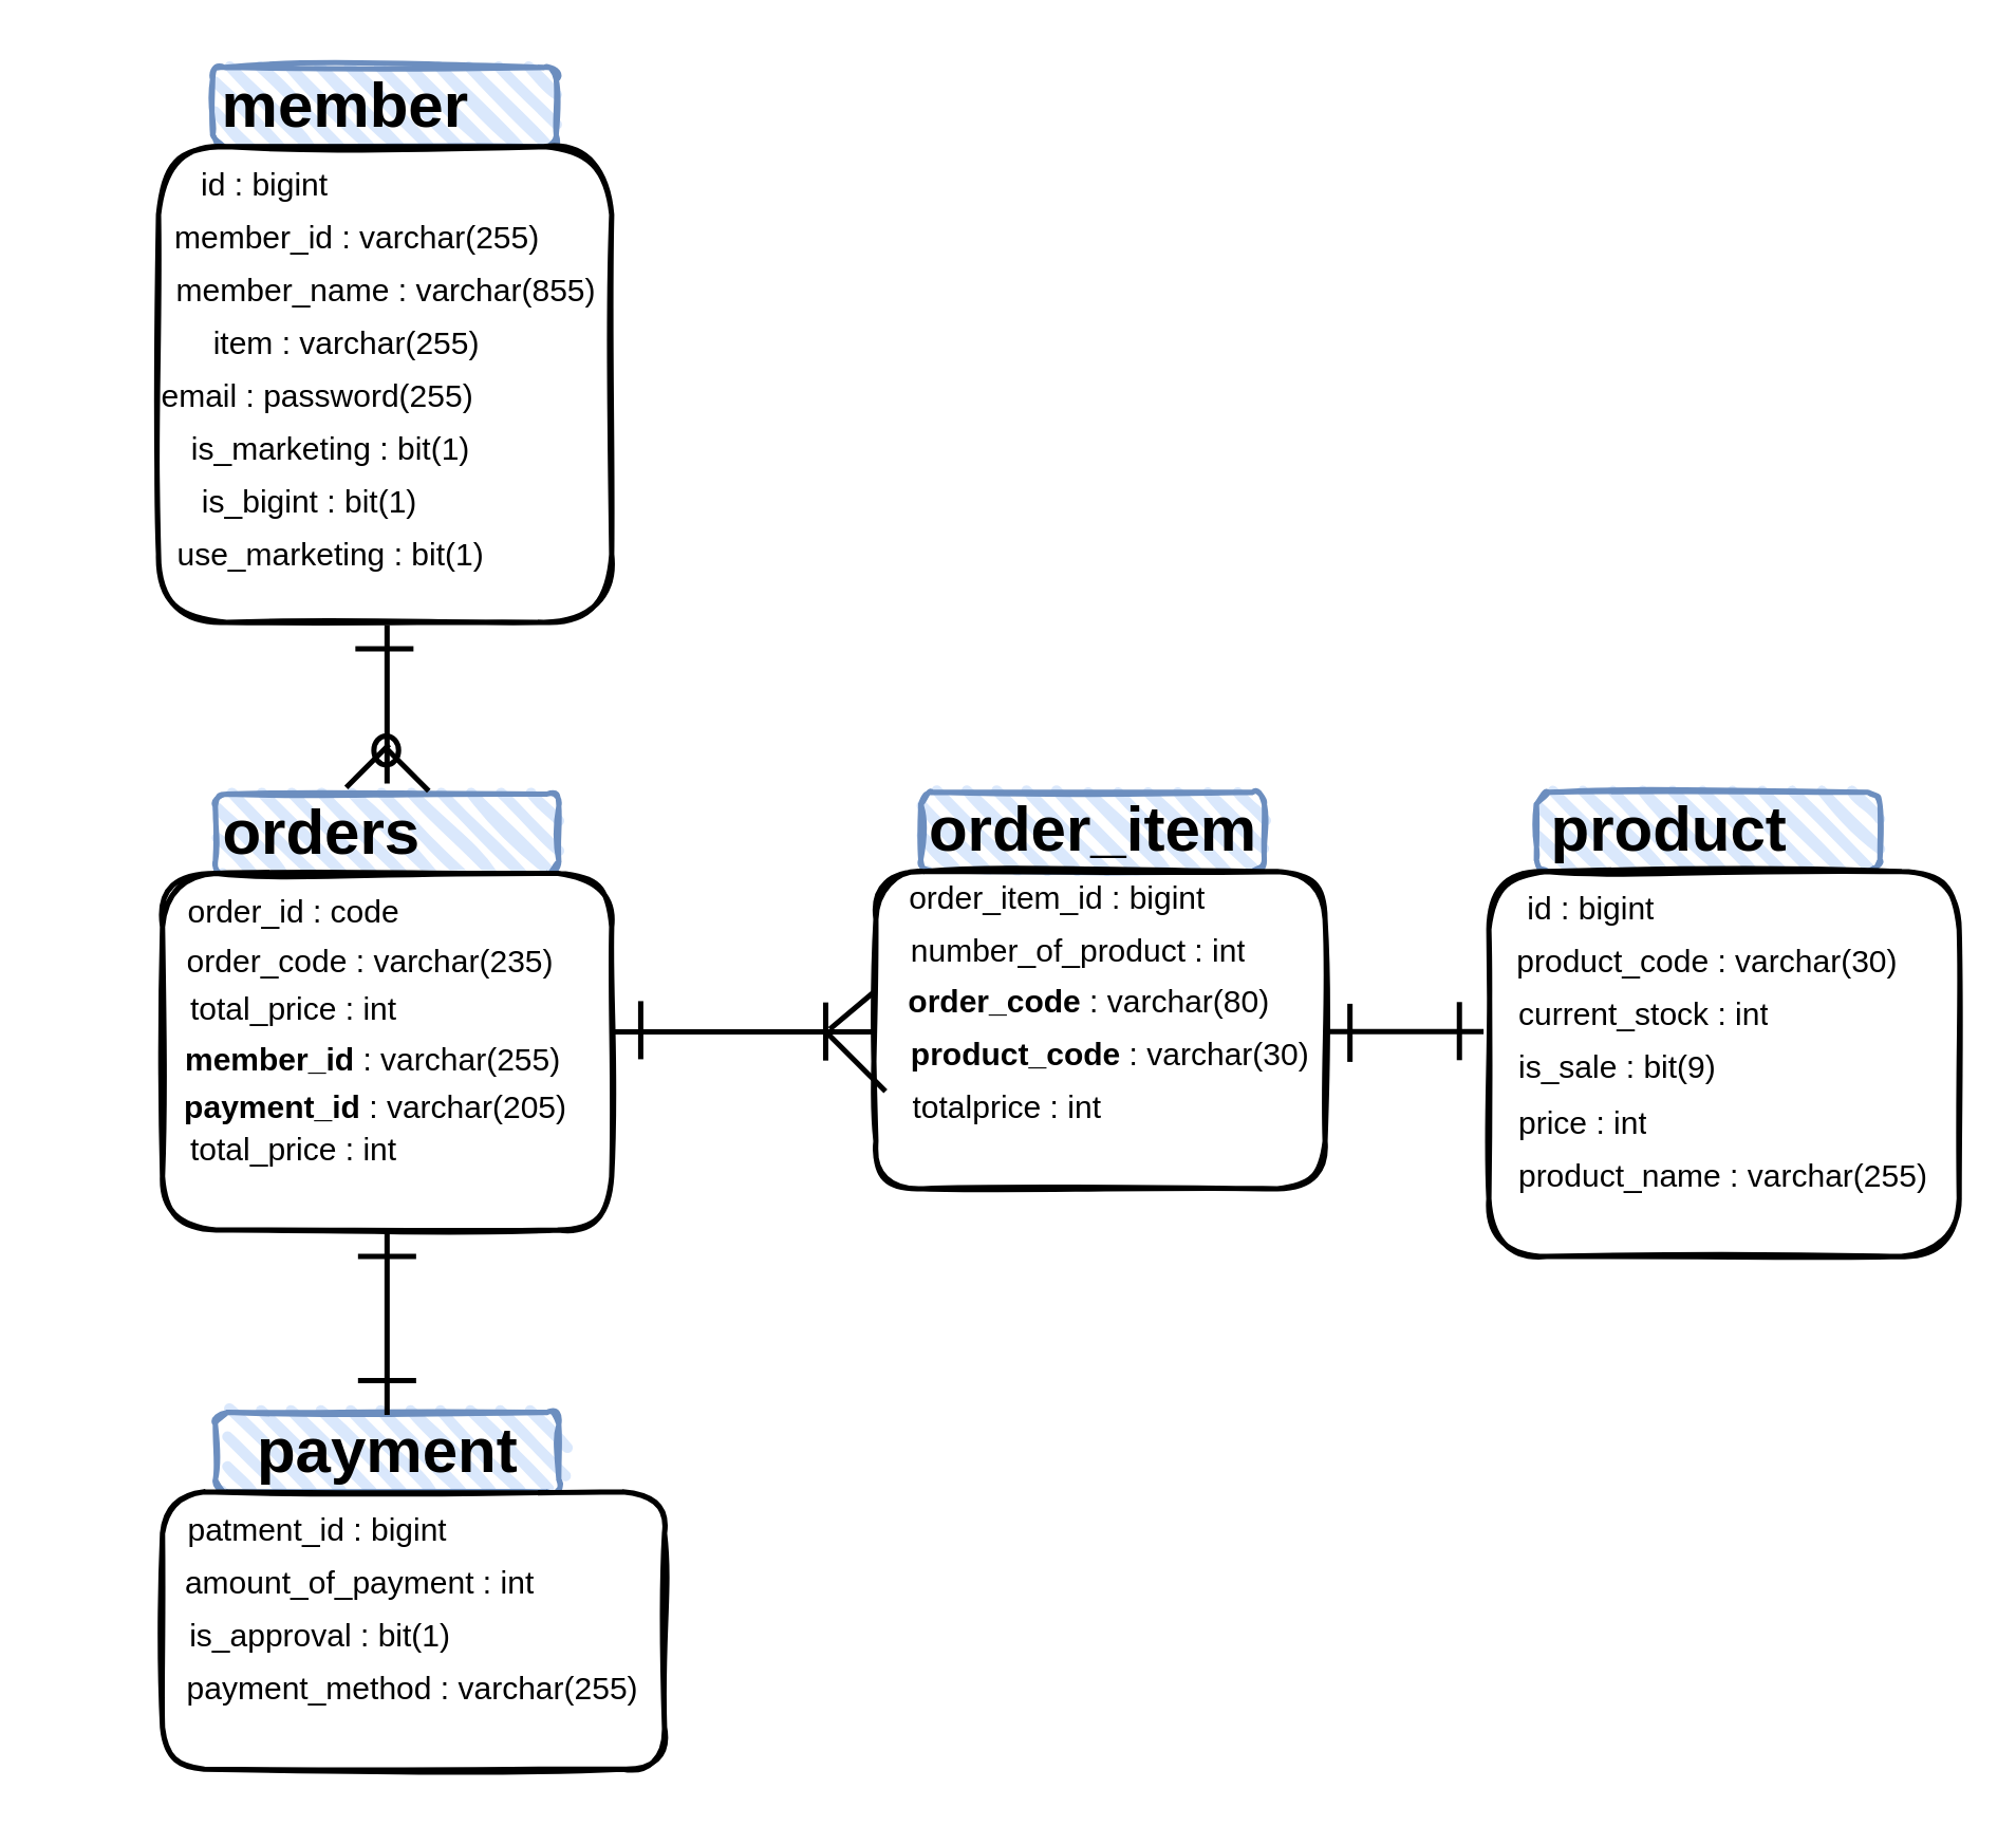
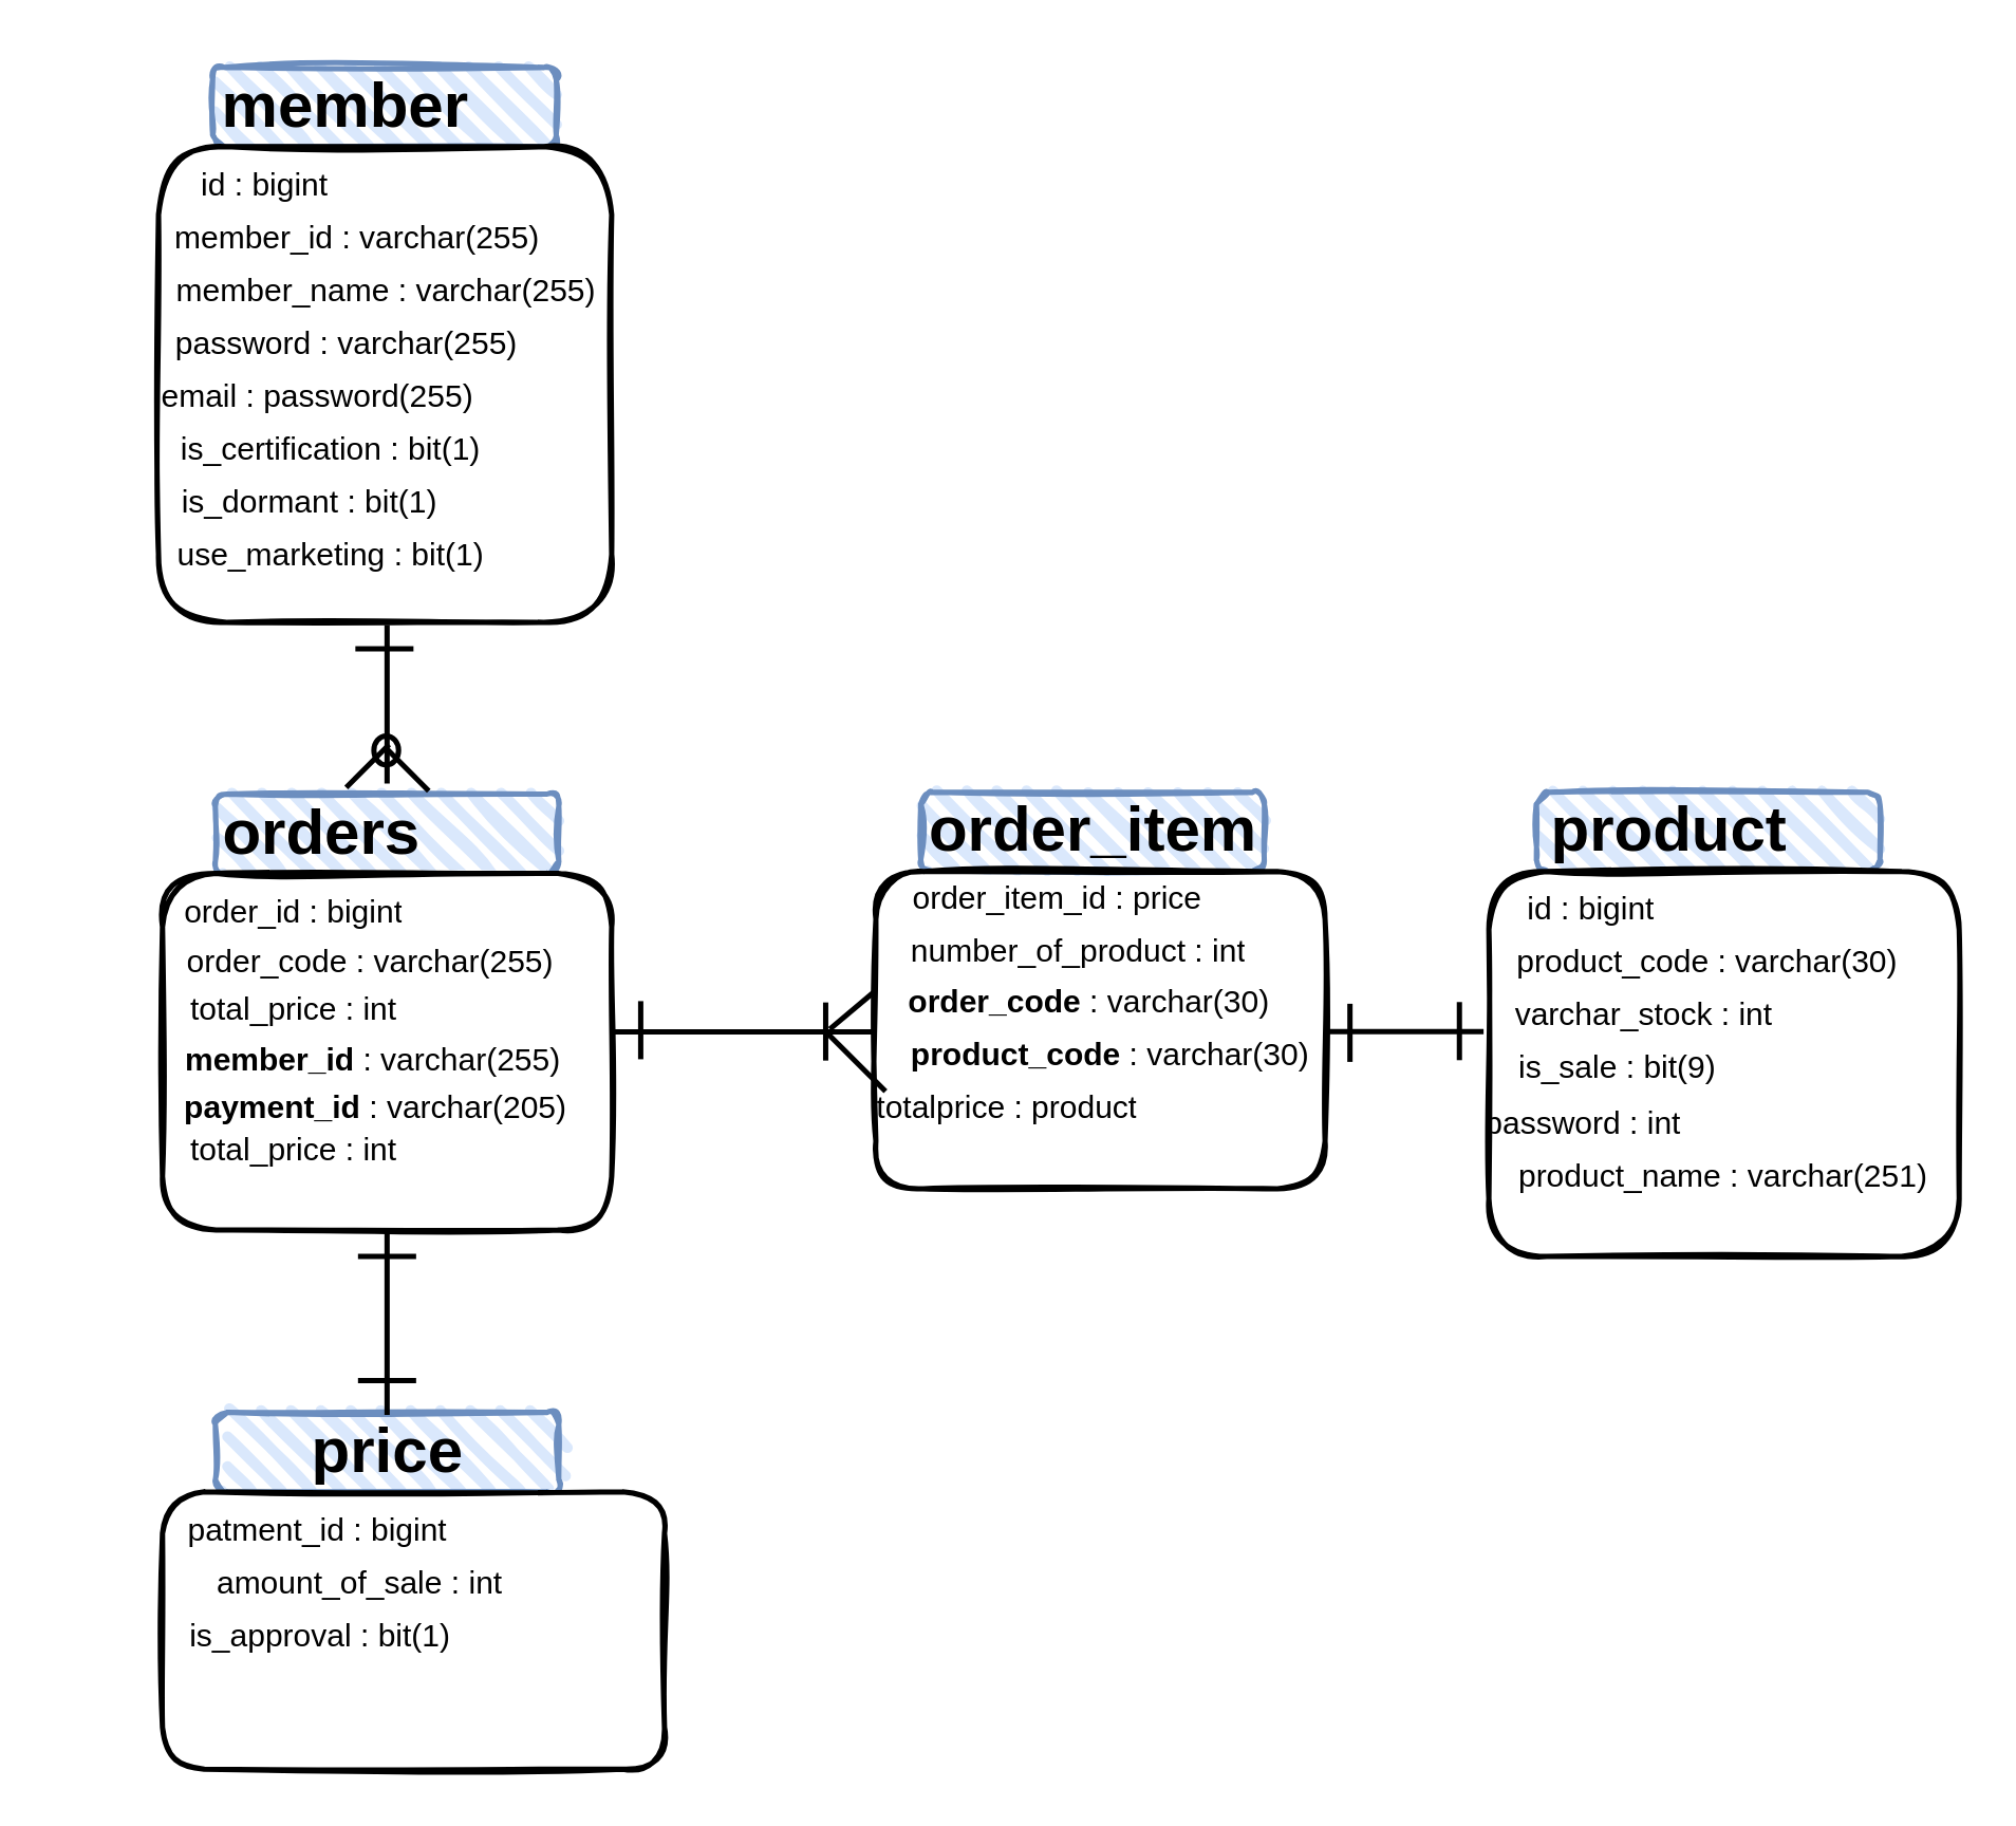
- <mxCell id="38" value="member_name : varchar(855)" style="text;html=1;strokeColor=none;fillColor=none;align=center;verticalAlign=middle;whiteSpace=wrap;overflow=hidden;" vertex="1" parent="1"><mxGeometry x="56" y="100" width="180" height="20" as="geometry" /></mxCell>
+ <mxCell id="38" value="member_name : varchar(255)" style="text;html=1;strokeColor=none;fillColor=none;align=center;verticalAlign=middle;whiteSpace=wrap;overflow=hidden;" vertex="1" parent="1"><mxGeometry x="56" y="100" width="180" height="20" as="geometry" /></mxCell>
- <mxCell id="39" value="item :&amp;nbsp;varchar(255)" style="text;html=1;strokeColor=none;fillColor=none;align=center;verticalAlign=middle;whiteSpace=wrap;overflow=hidden;" vertex="1" parent="1"><mxGeometry x="51" y="120" width="160" height="20" as="geometry" /></mxCell>
+ <mxCell id="39" value="password :&amp;nbsp;varchar(255)" style="text;html=1;strokeColor=none;fillColor=none;align=center;verticalAlign=middle;whiteSpace=wrap;overflow=hidden;" vertex="1" parent="1"><mxGeometry x="51" y="120" width="160" height="20" as="geometry" /></mxCell>
- <mxCell id="35" value="is_marketing : bit(1)" style="text;html=1;strokeColor=none;fillColor=none;align=center;verticalAlign=middle;whiteSpace=wrap;overflow=hidden;" vertex="1" parent="1"><mxGeometry x="45" y="160" width="160" height="20" as="geometry" /></mxCell>
+ <mxCell id="35" value="is_certification : bit(1)" style="text;html=1;strokeColor=none;fillColor=none;align=center;verticalAlign=middle;whiteSpace=wrap;overflow=hidden;" vertex="1" parent="1"><mxGeometry x="45" y="160" width="160" height="20" as="geometry" /></mxCell>
- <mxCell id="36" value="is_bigint : bit(1)" style="text;html=1;strokeColor=none;fillColor=none;align=center;verticalAlign=middle;whiteSpace=wrap;overflow=hidden;" vertex="1" parent="1"><mxGeometry x="37" y="180" width="160" height="20" as="geometry" /></mxCell>
+ <mxCell id="36" value="is_dormant : bit(1)" style="text;html=1;strokeColor=none;fillColor=none;align=center;verticalAlign=middle;whiteSpace=wrap;overflow=hidden;" vertex="1" parent="1"><mxGeometry x="37" y="180" width="160" height="20" as="geometry" /></mxCell>
- <mxCell id="43" value="order_item_id : bigint" style="text;html=1;strokeColor=none;fillColor=none;align=center;verticalAlign=middle;whiteSpace=wrap;overflow=hidden;" vertex="1" parent="1"><mxGeometry x="320" y="330" width="160" height="20" as="geometry" /></mxCell>
+ <mxCell id="43" value="order_item_id : price" style="text;html=1;strokeColor=none;fillColor=none;align=center;verticalAlign=middle;whiteSpace=wrap;overflow=hidden;" vertex="1" parent="1"><mxGeometry x="320" y="330" width="160" height="20" as="geometry" /></mxCell>
- <mxCell id="41" value="order_id : code" style="text;html=1;strokeColor=none;fillColor=none;align=center;verticalAlign=middle;whiteSpace=wrap;overflow=hidden;" vertex="1" parent="1"><mxGeometry x="31" y="335" width="160" height="20" as="geometry" /></mxCell>
+ <mxCell id="41" value="order_id : bigint" style="text;html=1;strokeColor=none;fillColor=none;align=center;verticalAlign=middle;whiteSpace=wrap;overflow=hidden;" vertex="1" parent="1"><mxGeometry x="31" y="335" width="160" height="20" as="geometry" /></mxCell>
- <mxCell id="45" value="order_code : varchar(235)" style="text;html=1;strokeColor=none;fillColor=none;align=center;verticalAlign=middle;whiteSpace=wrap;overflow=hidden;" vertex="1" parent="1"><mxGeometry x="59.5" y="354.35" width="160" height="20" as="geometry" /></mxCell>
+ <mxCell id="45" value="order_code : varchar(255)" style="text;html=1;strokeColor=none;fillColor=none;align=center;verticalAlign=middle;whiteSpace=wrap;overflow=hidden;" vertex="1" parent="1"><mxGeometry x="59.5" y="354.35" width="160" height="20" as="geometry" /></mxCell>
- <mxCell id="53" value="&lt;b&gt;order_code&lt;/b&gt; : varchar(80)" style="text;html=1;strokeColor=none;fillColor=none;align=center;verticalAlign=middle;whiteSpace=wrap;overflow=hidden;" vertex="1" parent="1"><mxGeometry x="332" y="369.35" width="160" height="20" as="geometry" /></mxCell>
+ <mxCell id="53" value="&lt;b&gt;order_code&lt;/b&gt; : varchar(30)" style="text;html=1;strokeColor=none;fillColor=none;align=center;verticalAlign=middle;whiteSpace=wrap;overflow=hidden;" vertex="1" parent="1"><mxGeometry x="332" y="369.35" width="160" height="20" as="geometry" /></mxCell>
- <mxCell id="57" value="current_stock : int" style="text;html=1;strokeColor=none;fillColor=none;align=center;verticalAlign=middle;whiteSpace=wrap;overflow=hidden;" vertex="1" parent="1"><mxGeometry x="541.85" y="374.35" width="160" height="20" as="geometry" /></mxCell>
+ <mxCell id="57" value="varchar_stock : int" style="text;html=1;strokeColor=none;fillColor=none;align=center;verticalAlign=middle;whiteSpace=wrap;overflow=hidden;" vertex="1" parent="1"><mxGeometry x="541.85" y="374.35" width="160" height="20" as="geometry" /></mxCell>
- <mxCell id="55" value="totalprice : int" style="text;html=1;strokeColor=none;fillColor=none;align=center;verticalAlign=middle;whiteSpace=wrap;overflow=hidden;" vertex="1" parent="1"><mxGeometry x="301" y="409.35" width="160" height="20" as="geometry" /></mxCell>
+ <mxCell id="55" value="totalprice : product" style="text;html=1;strokeColor=none;fillColor=none;align=center;verticalAlign=middle;whiteSpace=wrap;overflow=hidden;" vertex="1" parent="1"><mxGeometry x="301" y="409.35" width="160" height="20" as="geometry" /></mxCell>
- <mxCell id="59" value="price : int" style="text;html=1;strokeColor=none;fillColor=none;align=center;verticalAlign=middle;whiteSpace=wrap;overflow=hidden;" vertex="1" parent="1"><mxGeometry x="519" y="414.79" width="160" height="20" as="geometry" /></mxCell>
+ <mxCell id="59" value="password : int" style="text;html=1;strokeColor=none;fillColor=none;align=center;verticalAlign=middle;whiteSpace=wrap;overflow=hidden;" vertex="1" parent="1"><mxGeometry x="519" y="414.79" width="160" height="20" as="geometry" /></mxCell>
- <mxCell id="60" value="product_name : varchar(255)" style="text;html=1;strokeColor=none;fillColor=none;align=center;verticalAlign=middle;whiteSpace=wrap;overflow=hidden;" vertex="1" parent="1"><mxGeometry x="572" y="434.79" width="160" height="20" as="geometry" /></mxCell>
+ <mxCell id="60" value="product_name : varchar(251)" style="text;html=1;strokeColor=none;fillColor=none;align=center;verticalAlign=middle;whiteSpace=wrap;overflow=hidden;" vertex="1" parent="1"><mxGeometry x="572" y="434.79" width="160" height="20" as="geometry" /></mxCell>
- <mxCell id="13" value="payment" style="text;strokeColor=none;fillColor=none;html=1;fontSize=24;fontStyle=1;verticalAlign=middle;align=center;" vertex="1" parent="1"><mxGeometry x="96" y="529" width="100" height="40" as="geometry" /></mxCell>
+ <mxCell id="13" value="price" style="text;strokeColor=none;fillColor=none;html=1;fontSize=24;fontStyle=1;verticalAlign=middle;align=center;" vertex="1" parent="1"><mxGeometry x="96" y="529" width="100" height="40" as="geometry" /></mxCell>
- <mxCell id="49" value="amount_of_payment : int" style="text;html=1;strokeColor=none;fillColor=none;align=center;verticalAlign=middle;whiteSpace=wrap;overflow=hidden;" vertex="1" parent="1"><mxGeometry x="56" y="589" width="160" height="20" as="geometry" /></mxCell>
+ <mxCell id="49" value="amount_of_sale : int" style="text;html=1;strokeColor=none;fillColor=none;align=center;verticalAlign=middle;whiteSpace=wrap;overflow=hidden;" vertex="1" parent="1"><mxGeometry x="56" y="589" width="160" height="20" as="geometry" /></mxCell>
- <mxCell id="51" value="payment_method : varchar(255)" style="text;html=1;strokeColor=none;fillColor=none;align=center;verticalAlign=middle;whiteSpace=wrap;overflow=hidden;" vertex="1" parent="1"><mxGeometry x="61" y="629" width="190" height="20" as="geometry" /></mxCell>
